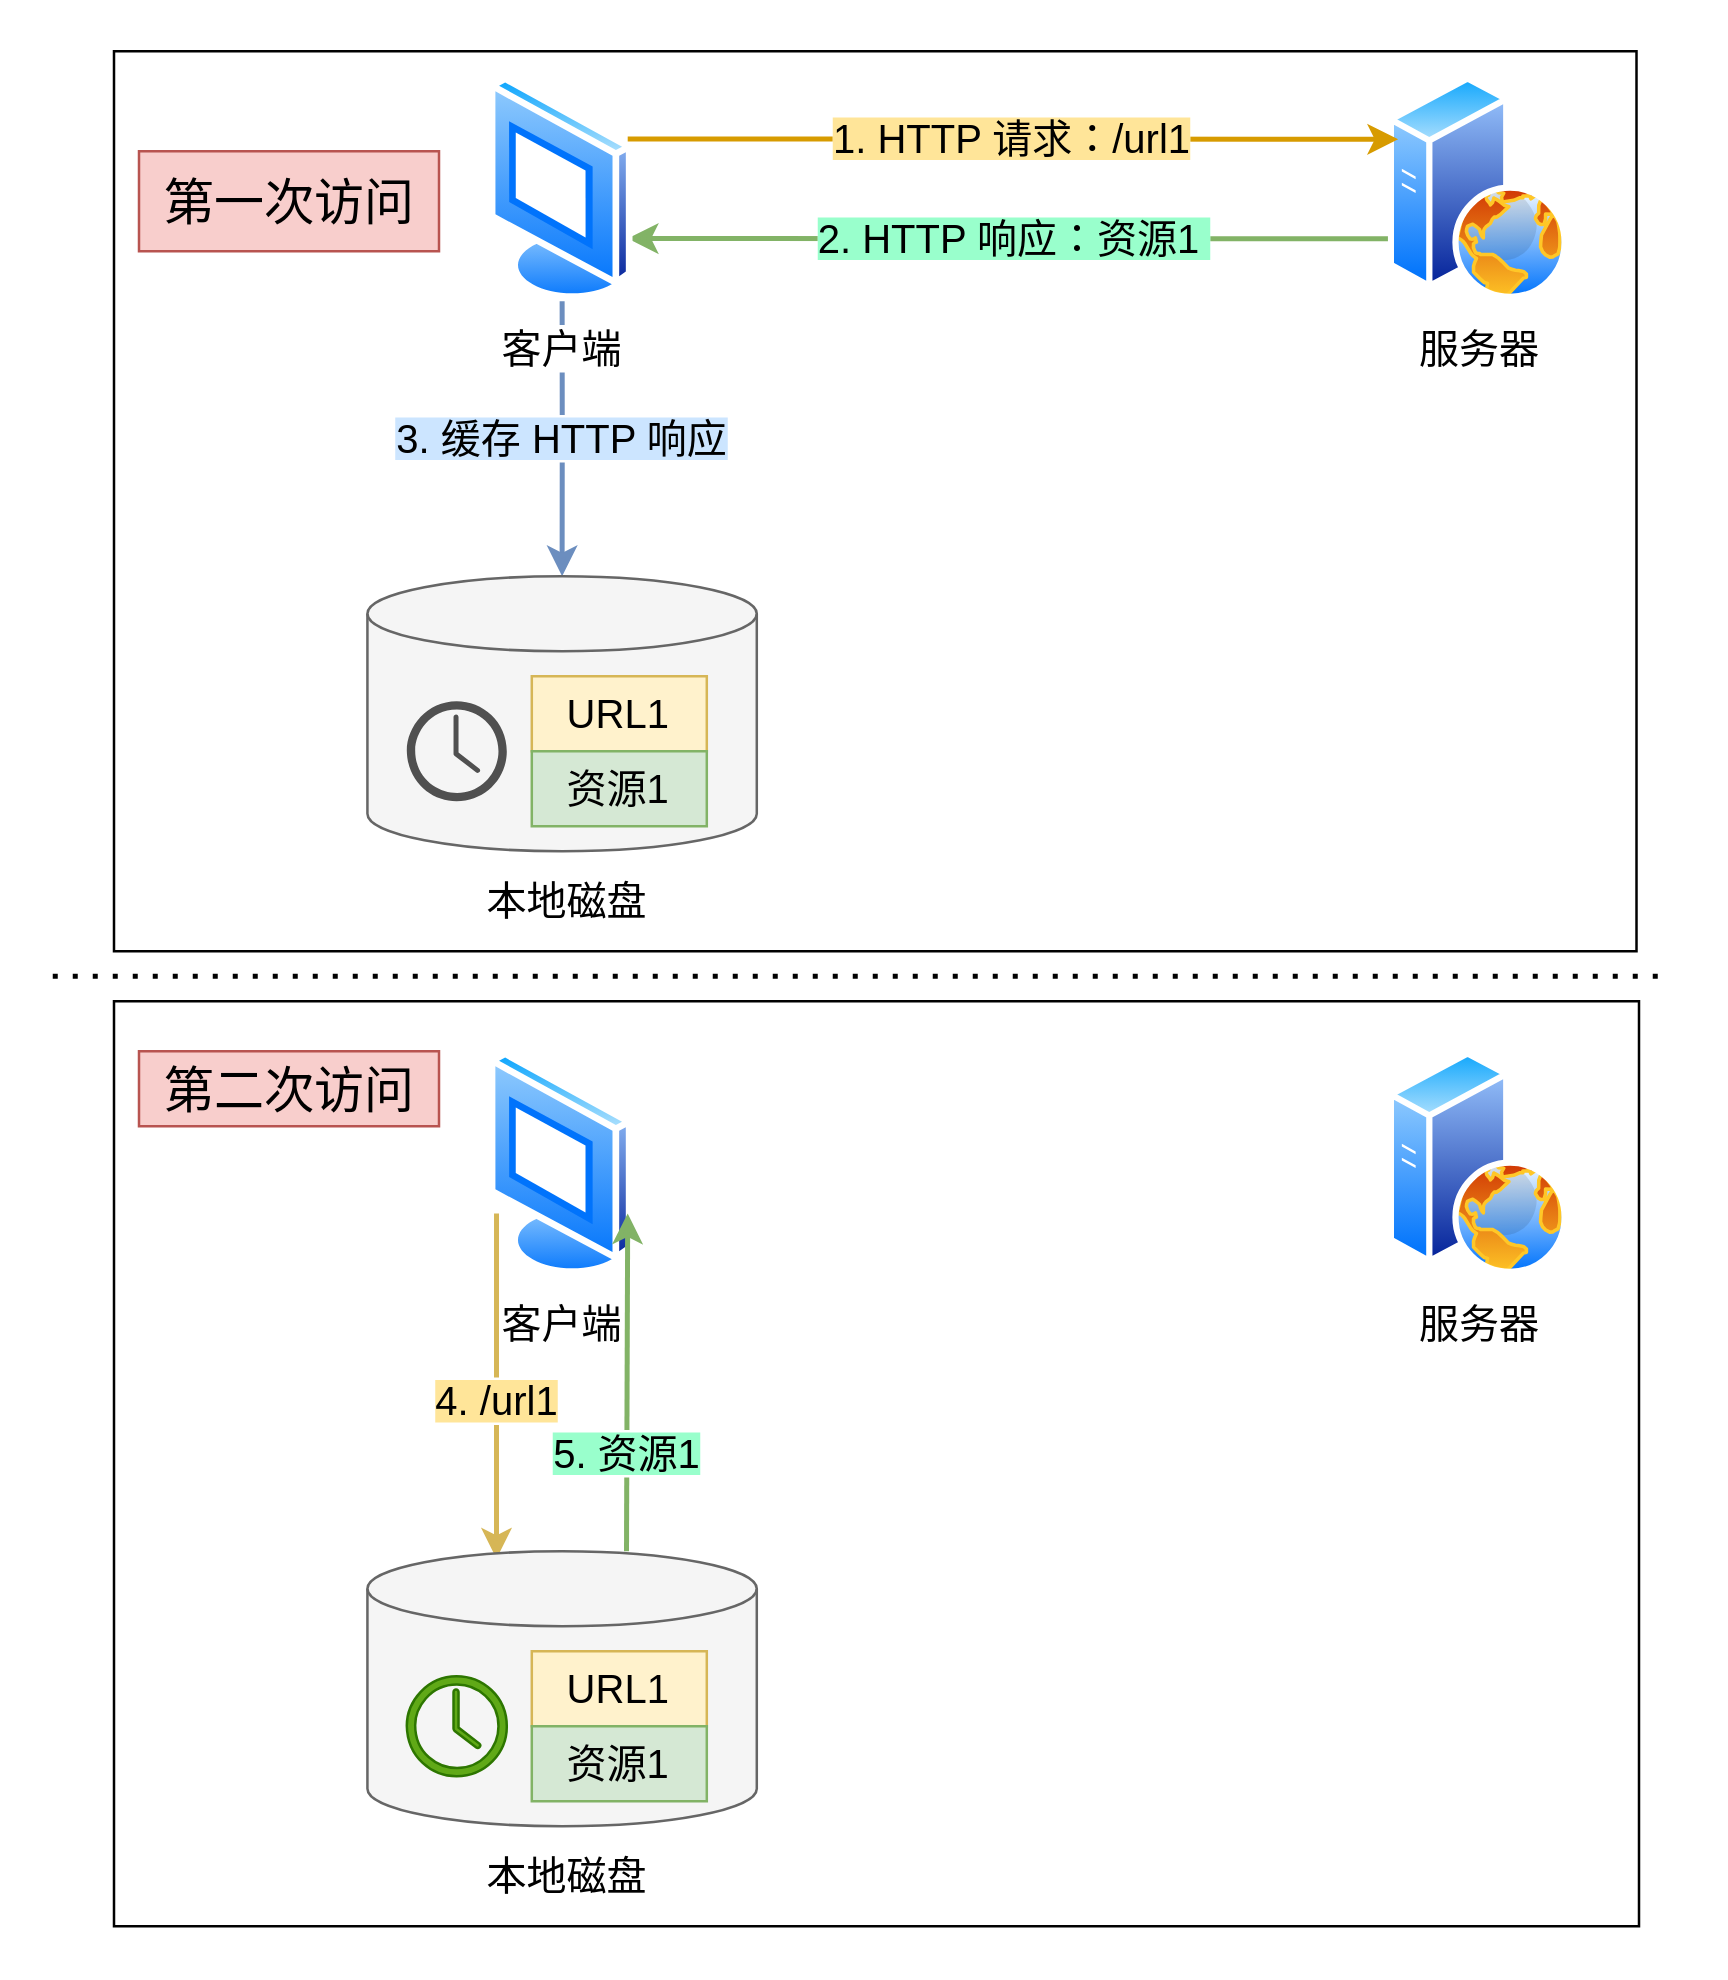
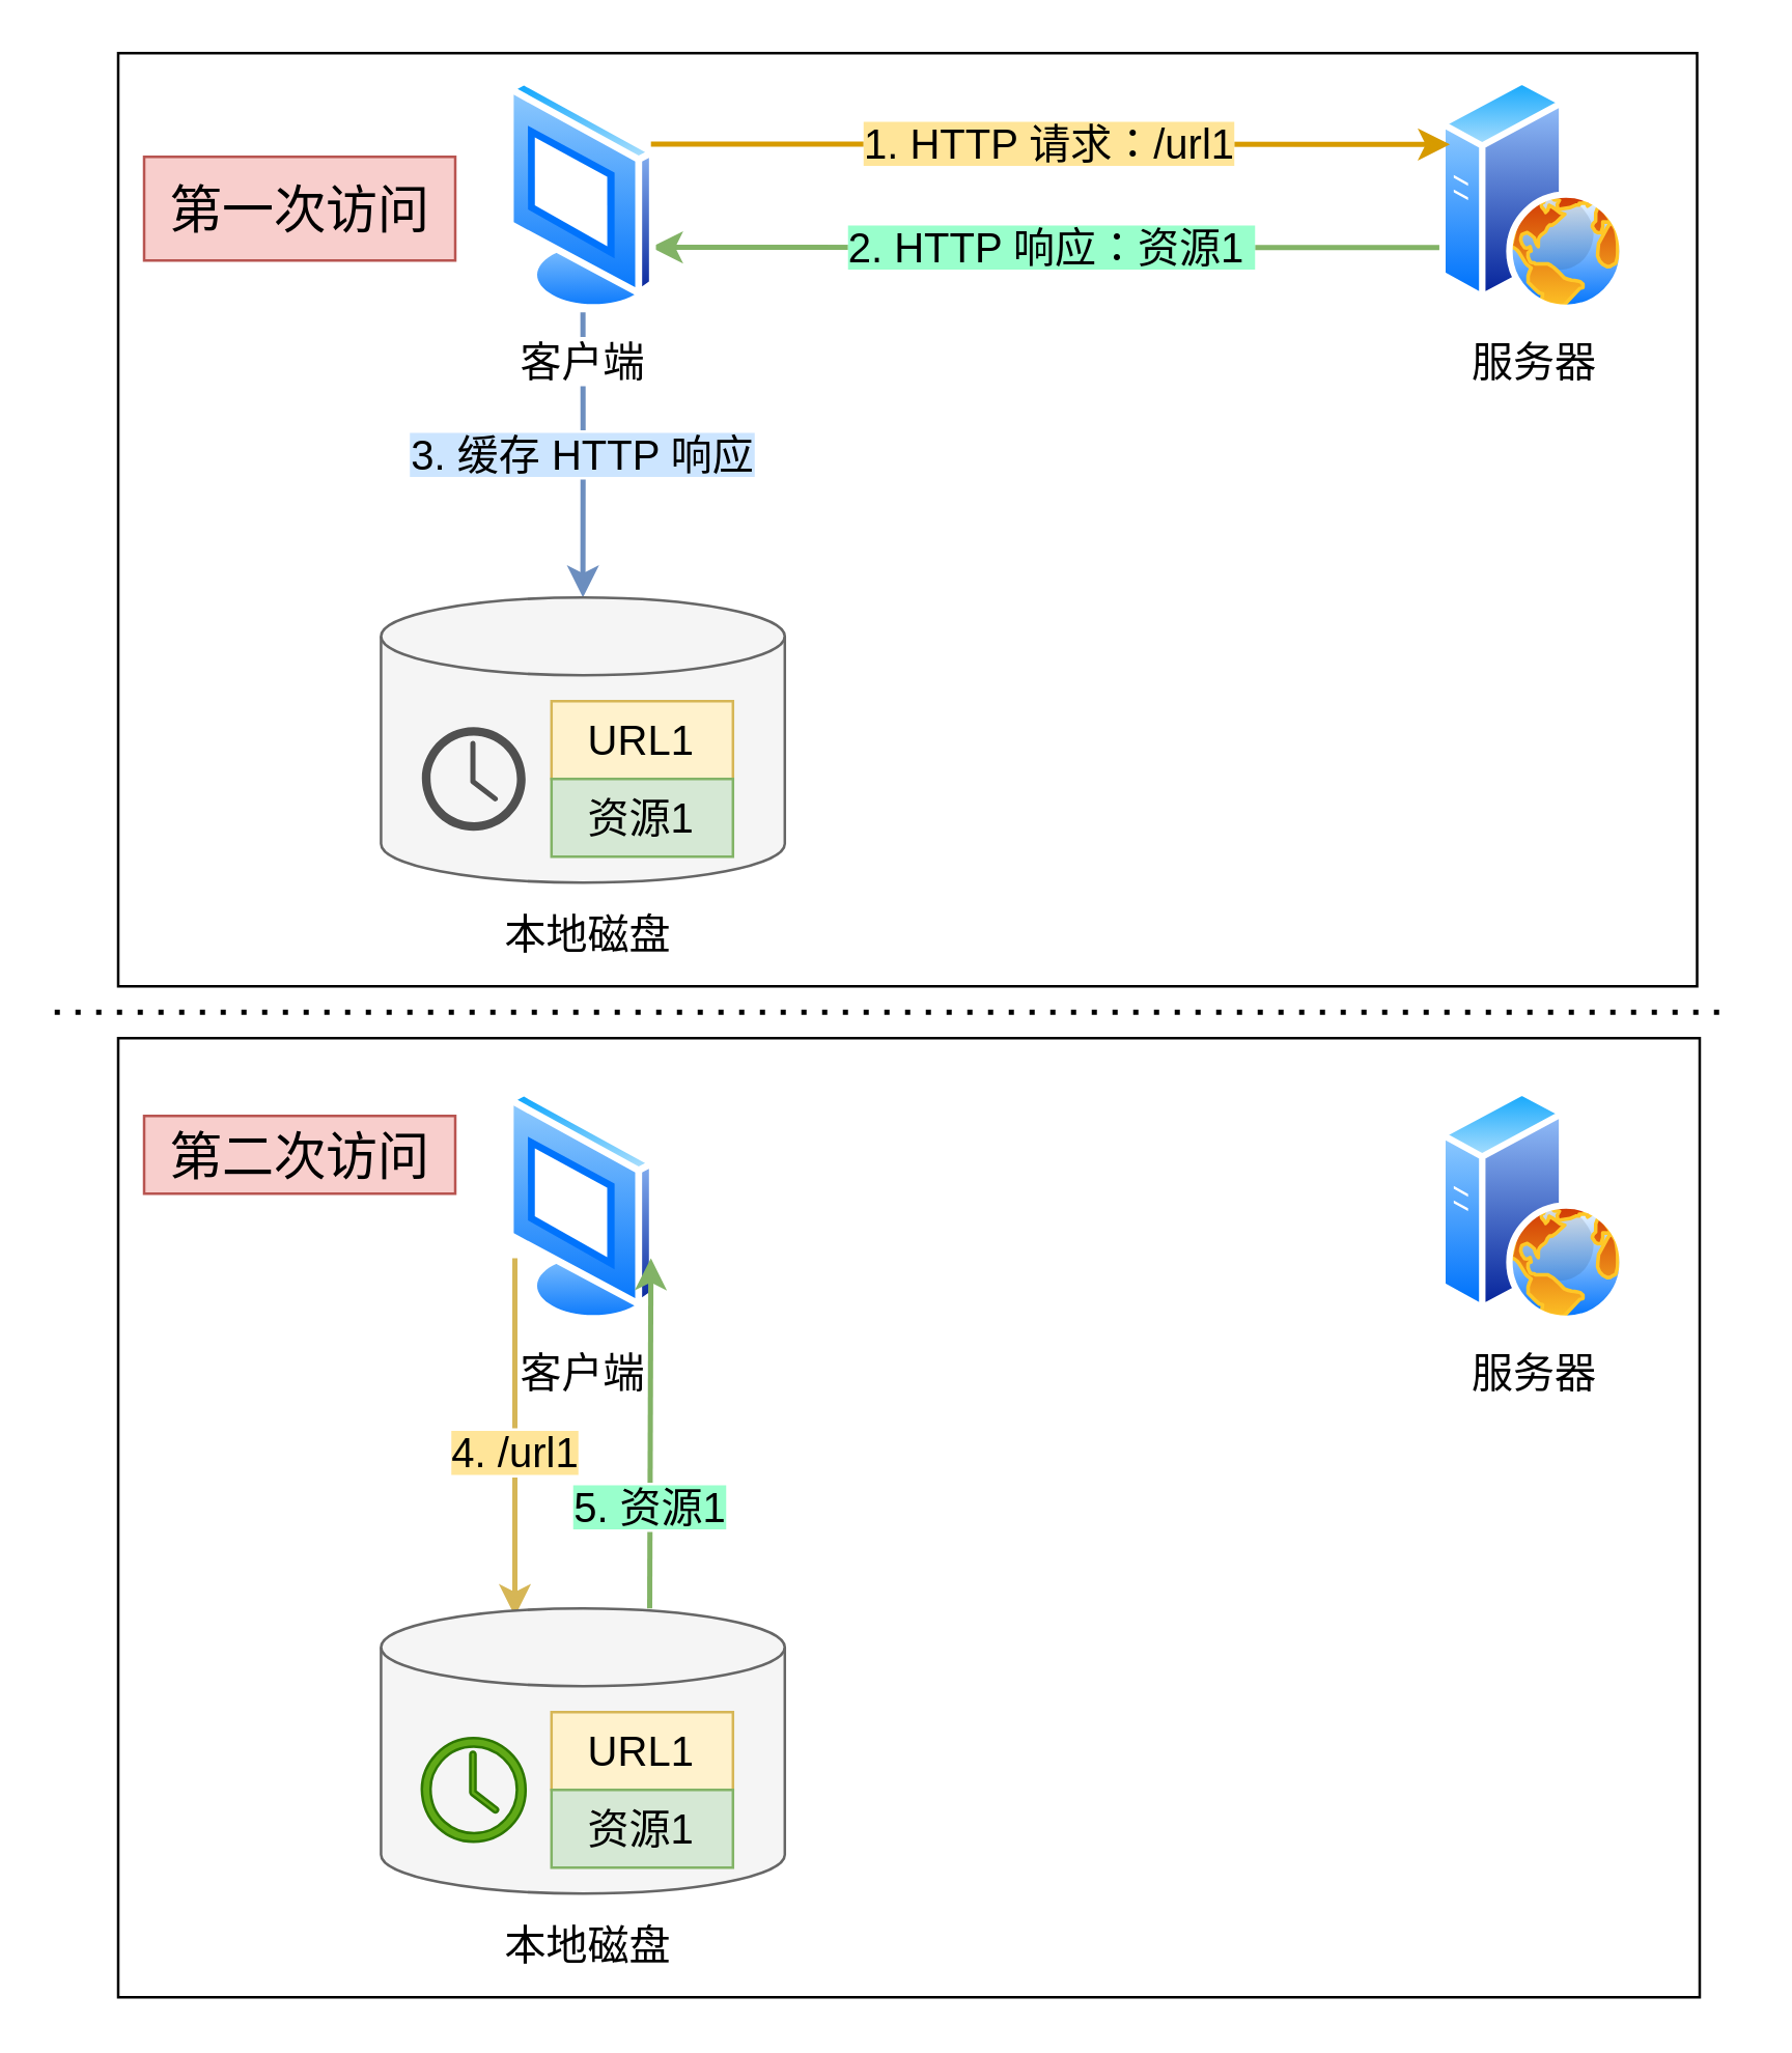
- <mxCell id="25" value="第二次访问" style="text;html=1;align=center;verticalAlign=middle;resizable=0;points=[];autosize=1;fontSize=20;fillColor=#f8cecc;strokeColor=#b85450;" vertex="1" parent="1"><mxGeometry x="55" y="420" width="120" height="30" as="geometry" /></mxCell>
+ <mxCell id="25" value="第二次访问" style="text;html=1;align=center;verticalAlign=middle;resizable=0;points=[];autosize=1;fontSize=20;fillColor=#f8cecc;strokeColor=#b85450;" vertex="1" parent="1"><mxGeometry x="55" y="430" width="120" height="30" as="geometry" /></mxCell>
